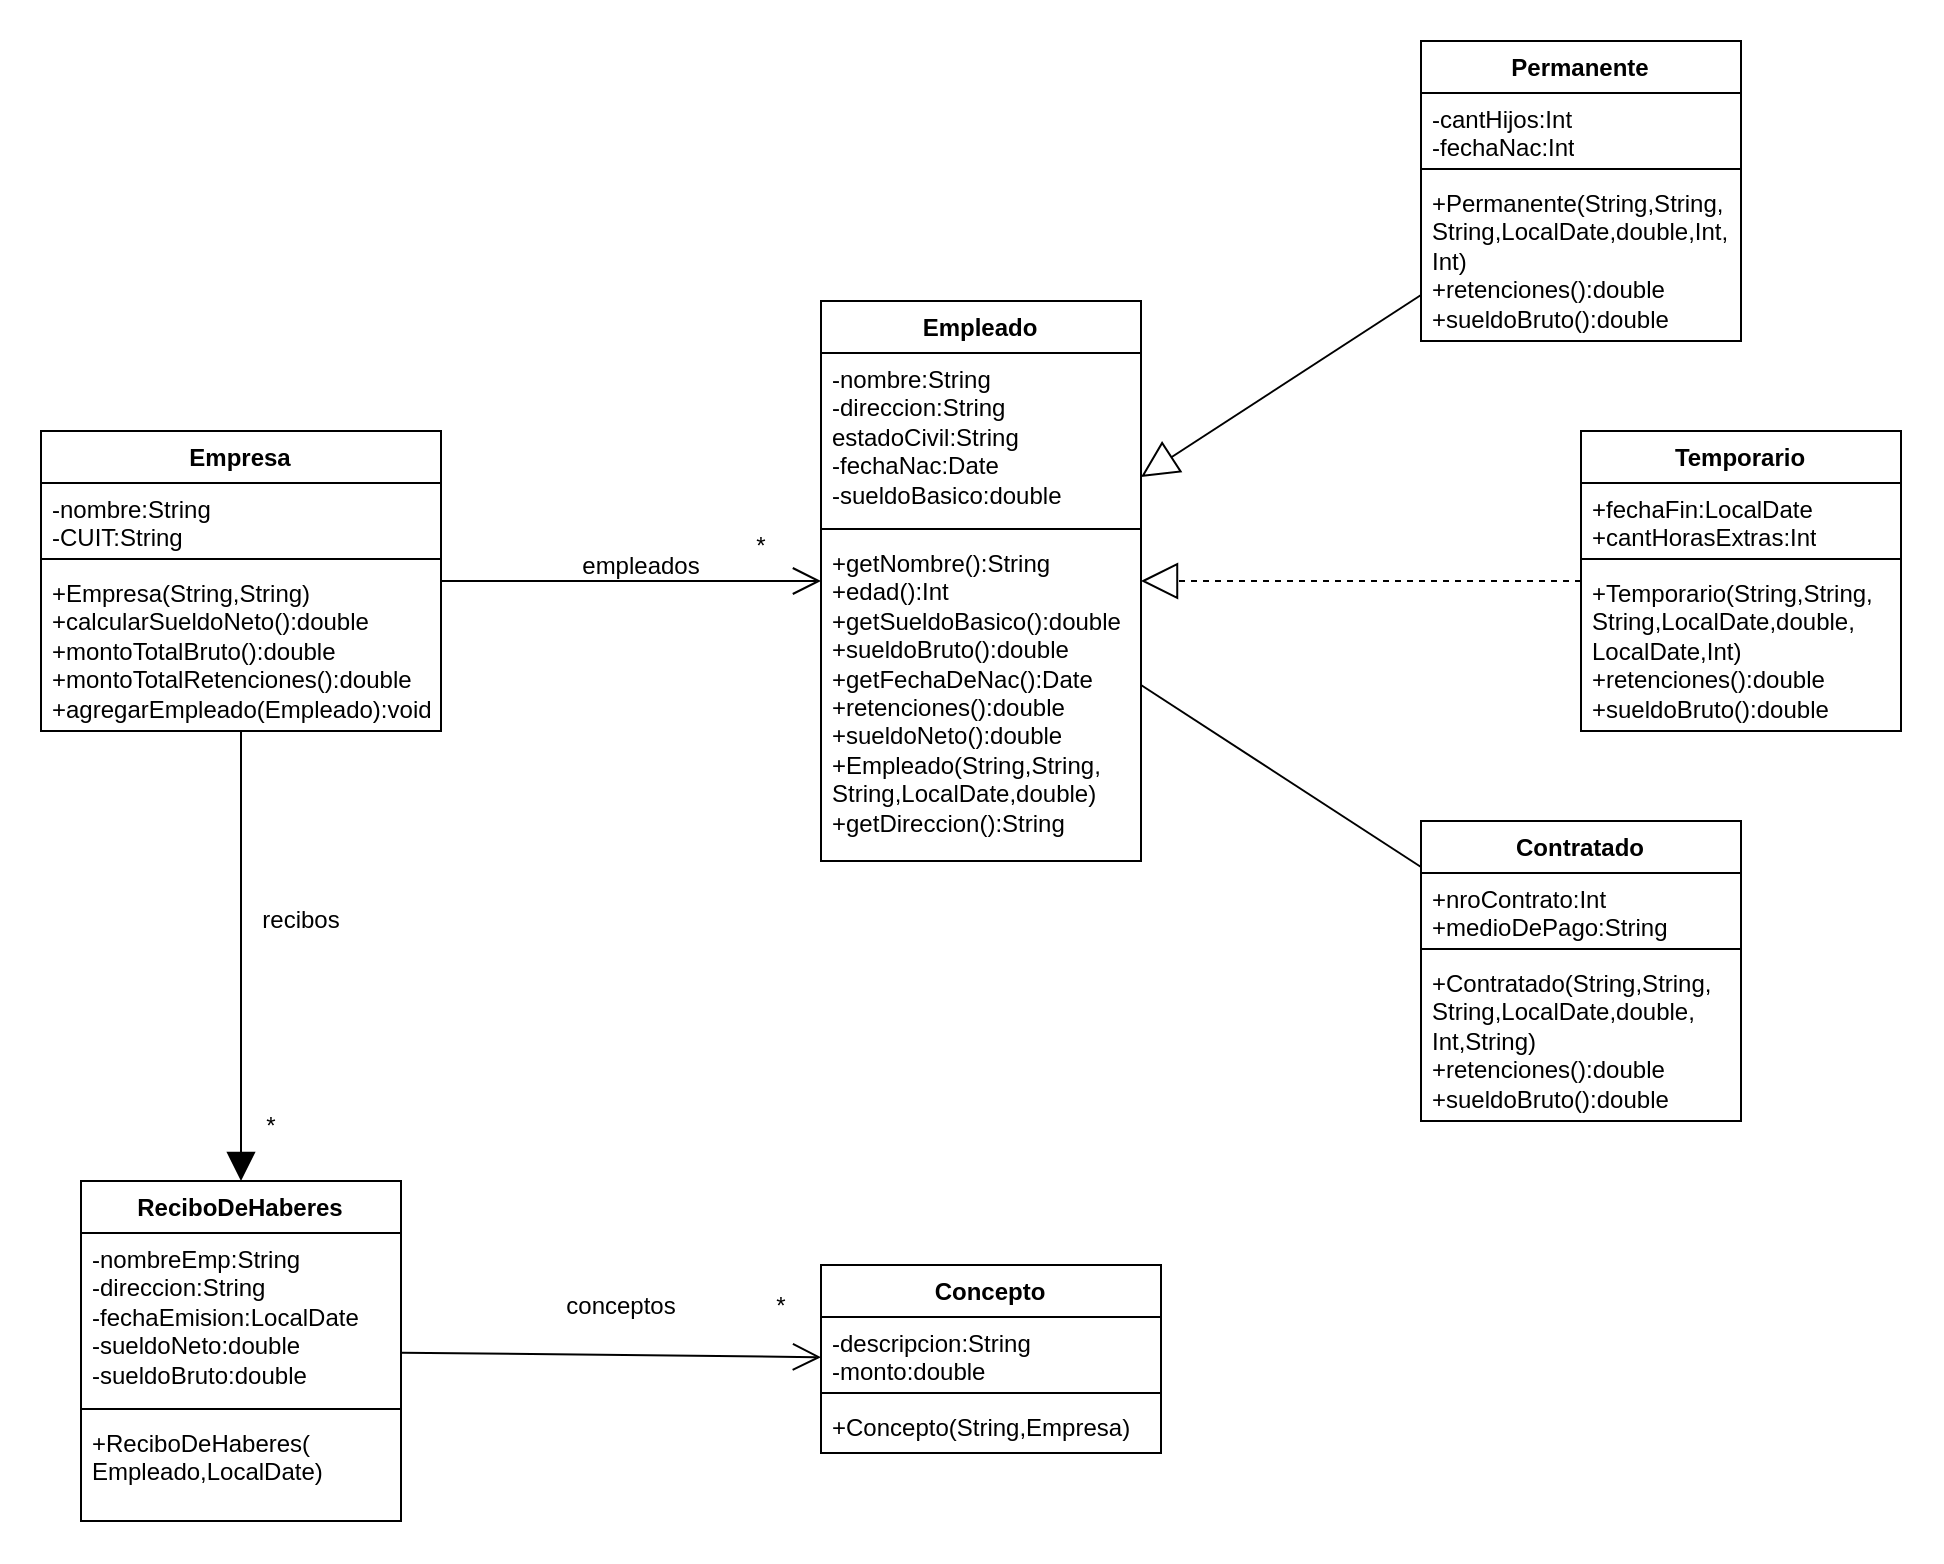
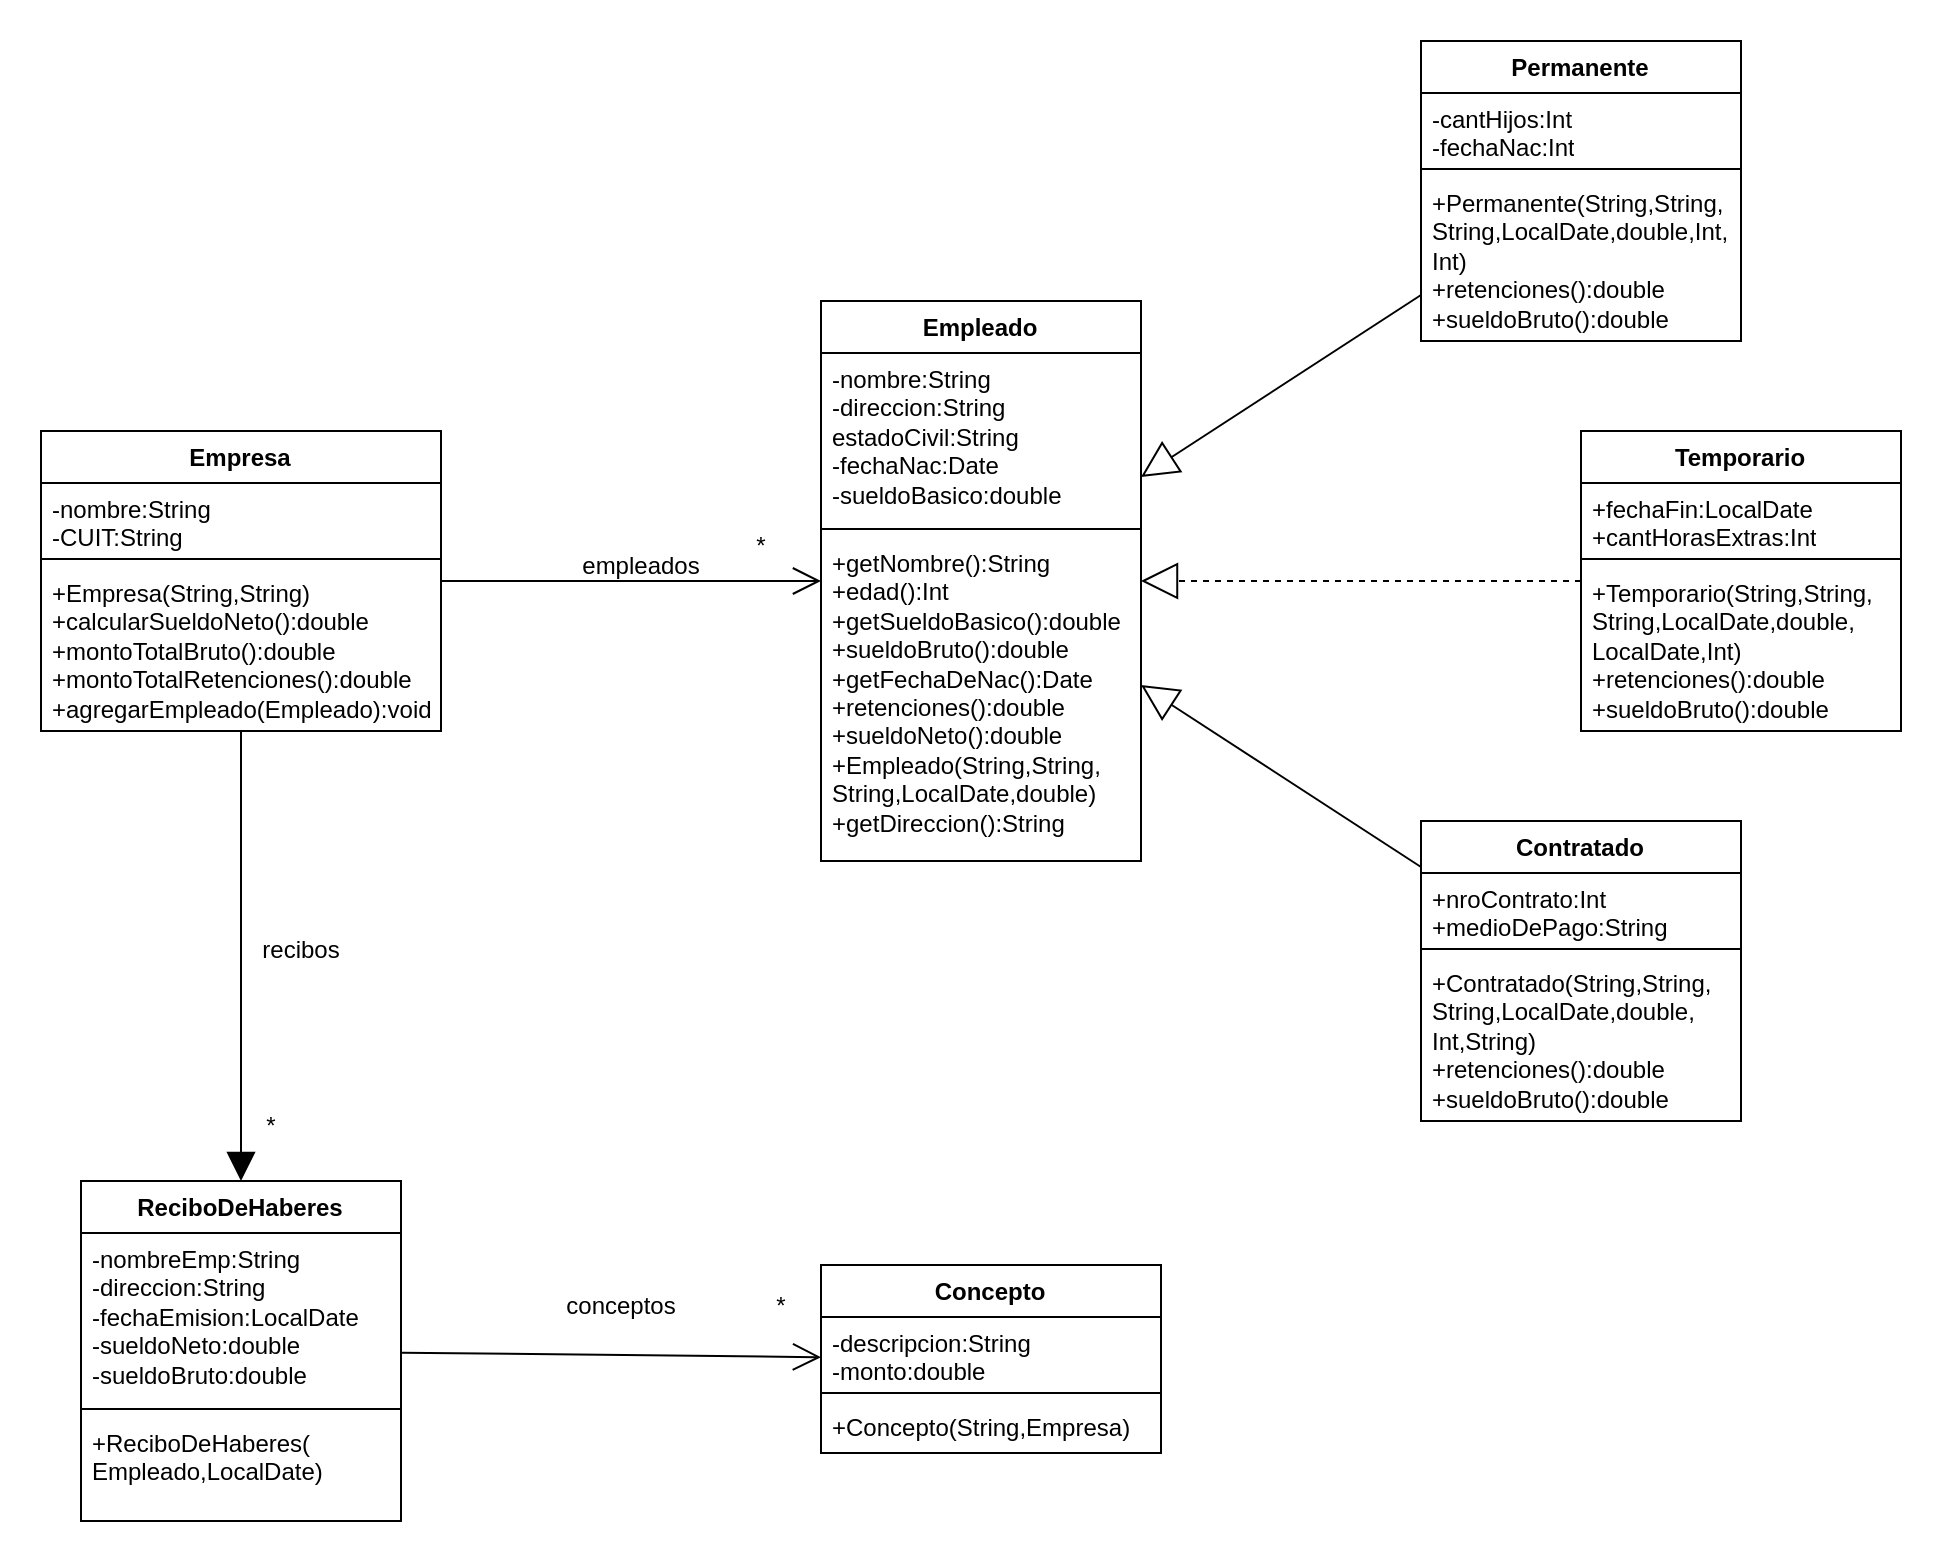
- <mxCell id="32" value="" style="endArrow=none;endSize=16;endFill=0;html=1;rounded=0;" edge="1" parent="1" source="18" target="2"><mxGeometry width="160" relative="1" as="geometry"><mxPoint x="940" y="260" as="sourcePoint" /><mxPoint x="710" y="260" as="targetPoint" /></mxGeometry></mxCell>
+ <mxCell id="32" value="" style="endArrow=block;endSize=16;endFill=0;html=1;rounded=0;" edge="1" parent="1" source="18" target="2"><mxGeometry width="160" relative="1" as="geometry"><mxPoint x="940" y="260" as="sourcePoint" /><mxPoint x="710" y="260" as="targetPoint" /></mxGeometry></mxCell>
- <mxCell id="38" value="recibos" style="text;html=1;align=center;verticalAlign=middle;resizable=0;points=[];autosize=1;strokeColor=none;fillColor=none;" vertex="1" parent="1"><mxGeometry x="120" y="445" width="60" height="30" as="geometry" /></mxCell>
+ <mxCell id="38" value="recibos" style="text;html=1;align=center;verticalAlign=middle;resizable=0;points=[];autosize=1;strokeColor=none;fillColor=none;" vertex="1" parent="1"><mxGeometry x="120" y="460" width="60" height="30" as="geometry" /></mxCell>
